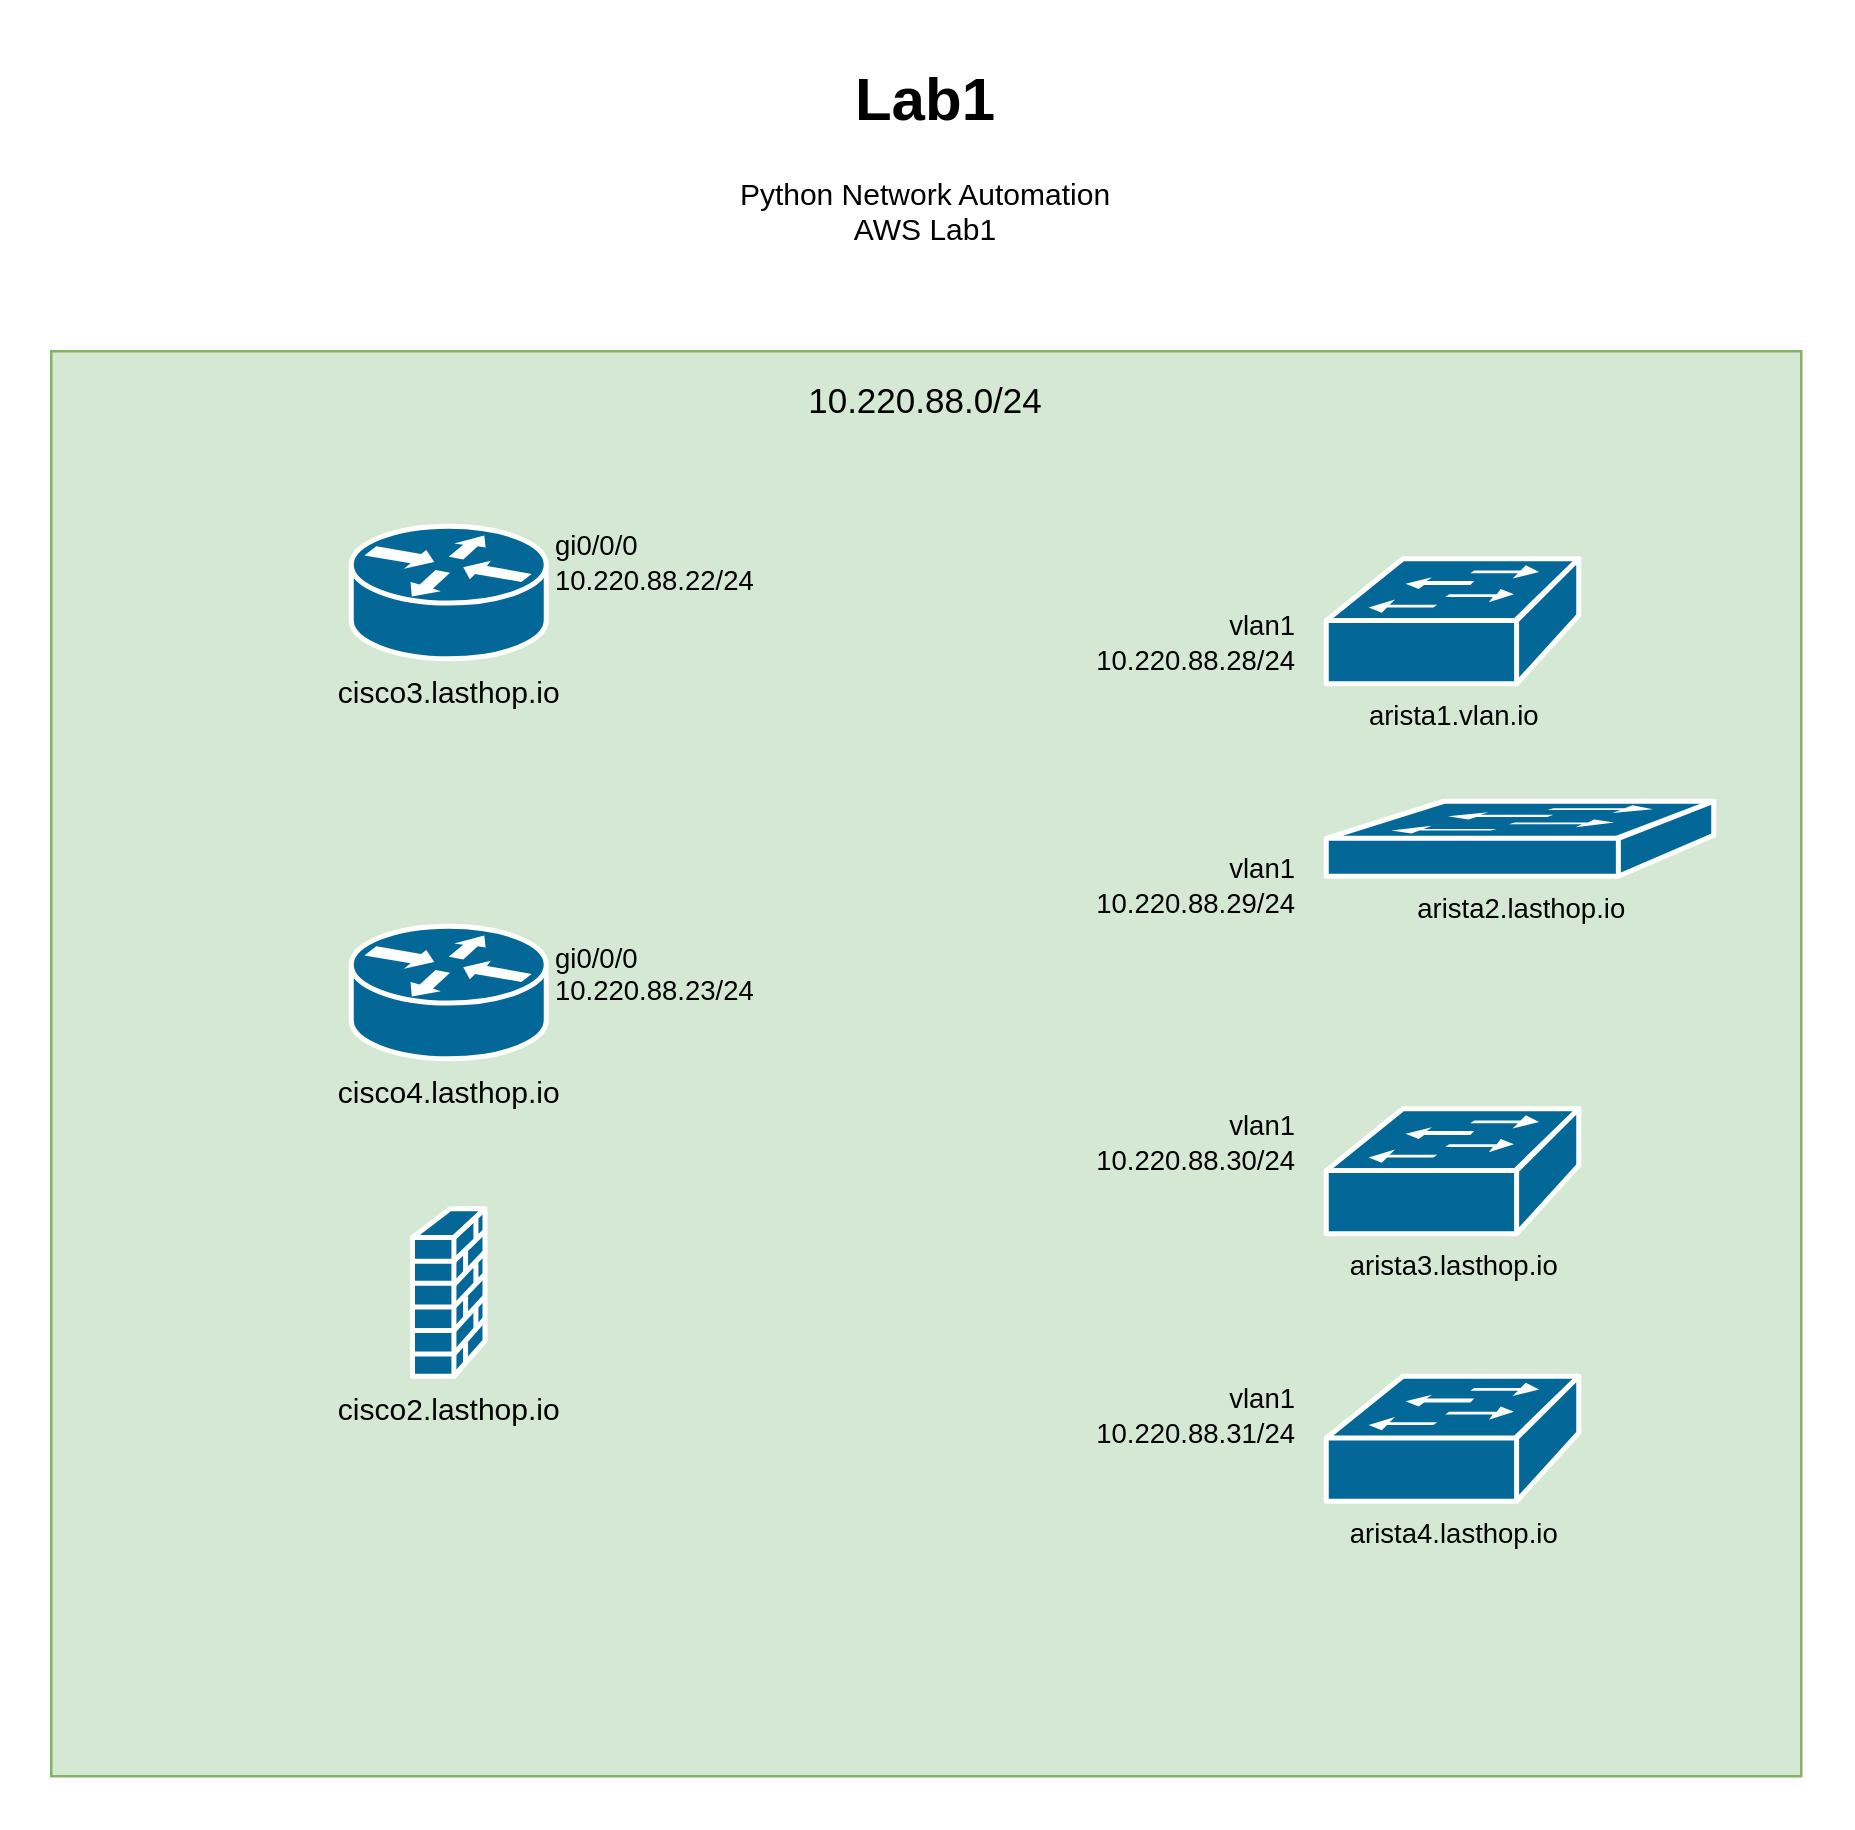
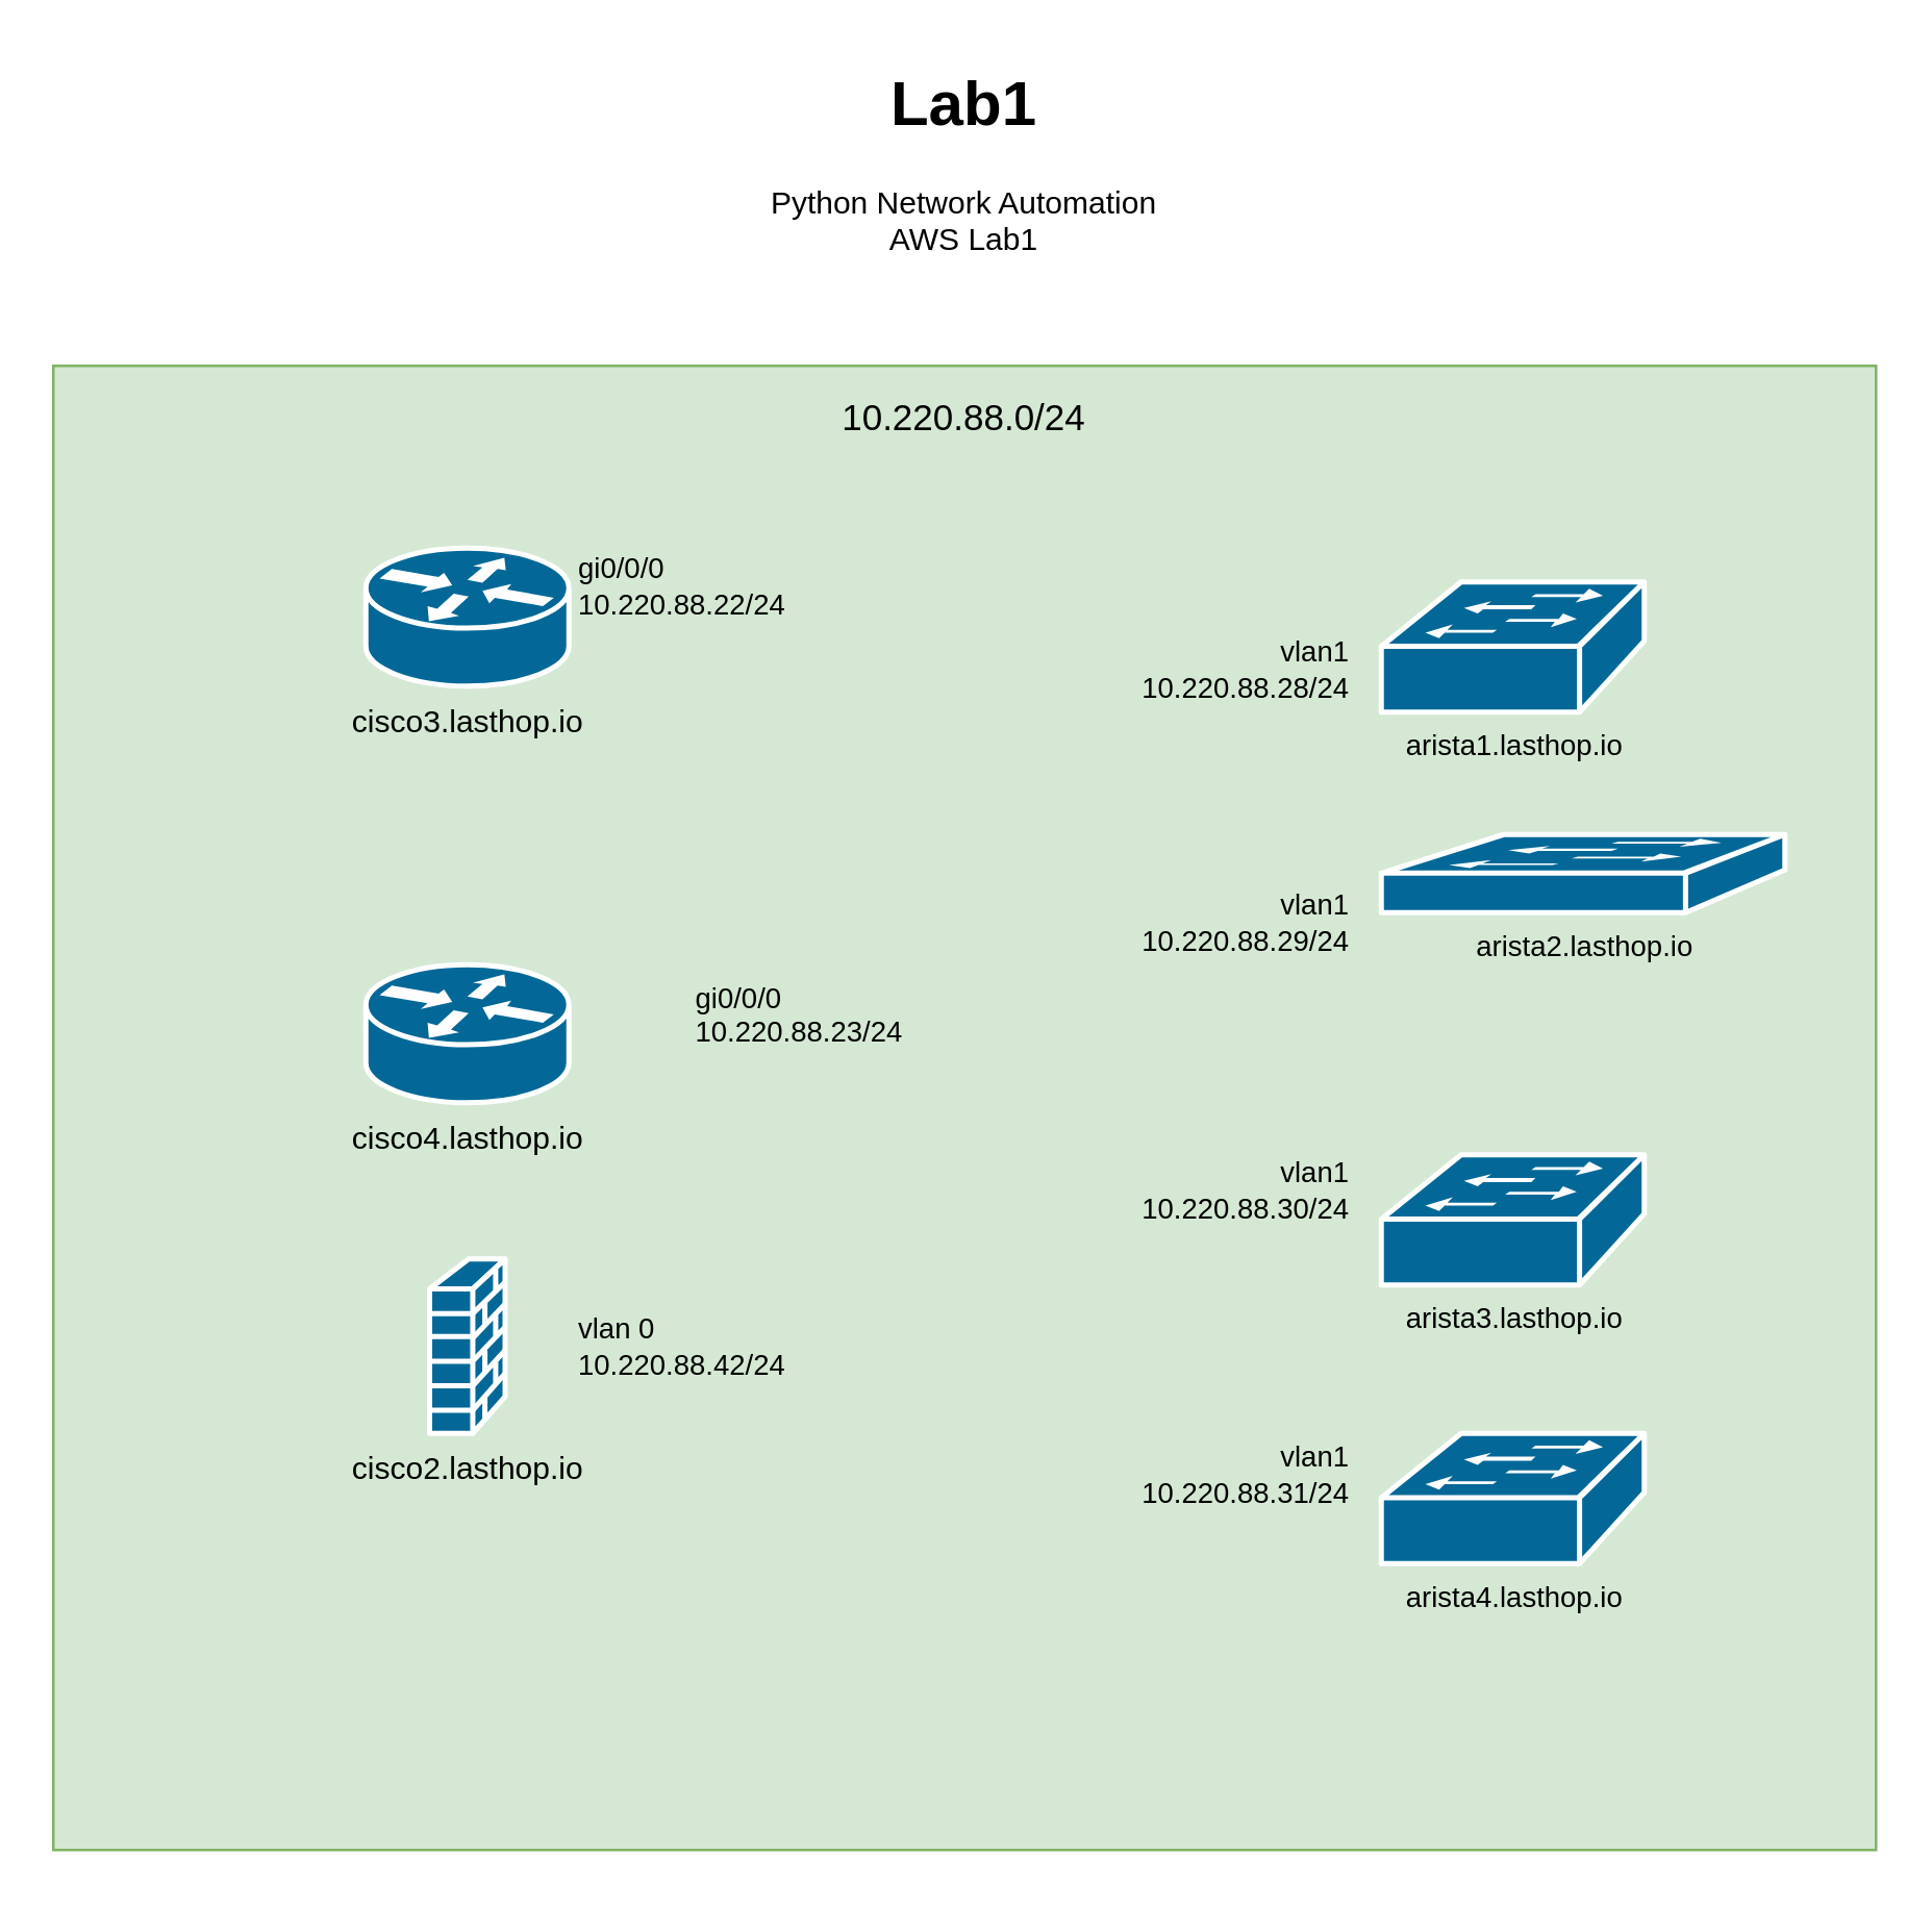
- <mxCell id="14" value="arista1.vlan.io" style="shape=mxgraph.cisco.switches.workgroup_switch;html=1;pointerEvents=1;dashed=0;fillColor=#036897;strokeColor=#ffffff;strokeWidth=2;verticalLabelPosition=bottom;verticalAlign=top;align=center;outlineConnect=0;labelBackgroundColor=none;fontSize=11;" vertex="1" parent="1"><mxGeometry x="530" y="223" width="101" height="50" as="geometry" /></mxCell>
+ <mxCell id="14" value="arista1.lasthop.io" style="shape=mxgraph.cisco.switches.workgroup_switch;html=1;pointerEvents=1;dashed=0;fillColor=#036897;strokeColor=#ffffff;strokeWidth=2;verticalLabelPosition=bottom;verticalAlign=top;align=center;outlineConnect=0;labelBackgroundColor=none;fontSize=11;" vertex="1" parent="1"><mxGeometry x="530" y="223" width="101" height="50" as="geometry" /></mxCell>
- <mxCell id="9" value="&lt;span style=&quot;color: rgb(0, 0, 0); font-family: helvetica; font-size: 11px; font-style: normal; font-weight: 400; letter-spacing: normal; text-align: left; text-indent: 0px; text-transform: none; word-spacing: 0px; display: inline; float: none;&quot;&gt;gi0/0/0&lt;/span&gt;&lt;br style=&quot;color: rgb(0, 0, 0); font-family: helvetica; font-size: 11px; font-style: normal; font-weight: 400; letter-spacing: normal; text-align: left; text-indent: 0px; text-transform: none; word-spacing: 0px;&quot;&gt;&lt;span style=&quot;color: rgb(0, 0, 0); font-family: helvetica; font-size: 11px; font-style: normal; font-weight: 400; letter-spacing: normal; text-align: left; text-indent: 0px; text-transform: none; word-spacing: 0px; display: inline; float: none;&quot;&gt;10.220.88.23/24&lt;/span&gt;" style="text;whiteSpace=wrap;html=1;fontSize=11;labelBackgroundColor=none;" parent="1" vertex="1"><mxGeometry x="220" y="370" width="110" height="40" as="geometry" /></mxCell>
+ <mxCell id="9" value="&lt;span style=&quot;color: rgb(0, 0, 0); font-family: helvetica; font-size: 11px; font-style: normal; font-weight: 400; letter-spacing: normal; text-align: left; text-indent: 0px; text-transform: none; word-spacing: 0px; display: inline; float: none;&quot;&gt;gi0/0/0&lt;/span&gt;&lt;br style=&quot;color: rgb(0, 0, 0); font-family: helvetica; font-size: 11px; font-style: normal; font-weight: 400; letter-spacing: normal; text-align: left; text-indent: 0px; text-transform: none; word-spacing: 0px;&quot;&gt;&lt;span style=&quot;color: rgb(0, 0, 0); font-family: helvetica; font-size: 11px; font-style: normal; font-weight: 400; letter-spacing: normal; text-align: left; text-indent: 0px; text-transform: none; word-spacing: 0px; display: inline; float: none;&quot;&gt;10.220.88.23/24&lt;/span&gt;" style="text;whiteSpace=wrap;html=1;fontSize=11;labelBackgroundColor=none;" parent="1" vertex="1"><mxGeometry x="265" y="370" width="110" height="40" as="geometry" /></mxCell>
+ <mxCell id="10" value="vlan 0&lt;br&gt;&lt;div style=&quot;&quot;&gt;&lt;span&gt;10.220.88.42/24&lt;/span&gt;&lt;/div&gt;" style="text;html=1;strokeColor=none;fillColor=none;align=left;verticalAlign=middle;whiteSpace=wrap;rounded=0;labelBackgroundColor=none;fontSize=11;" parent="1" vertex="1"><mxGeometry x="220" y="506.5" width="115" height="20" as="geometry" /></mxCell>
